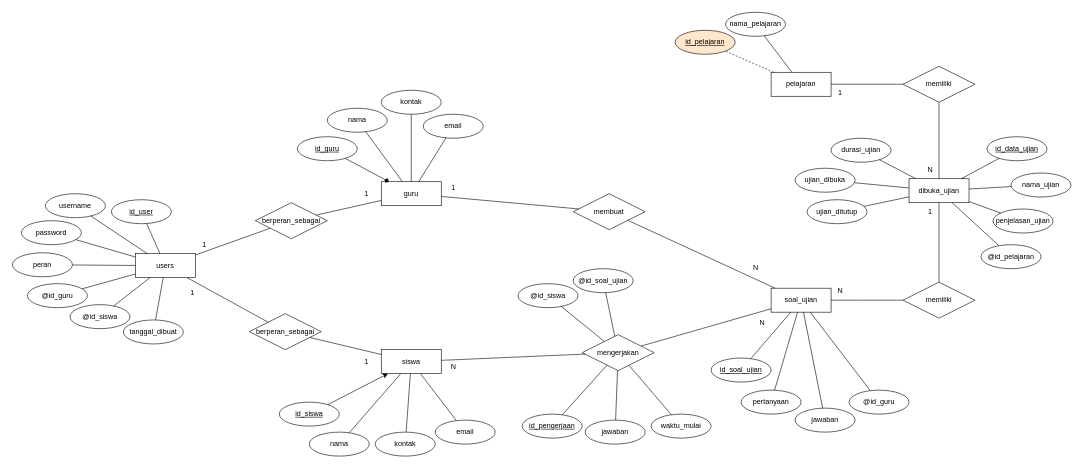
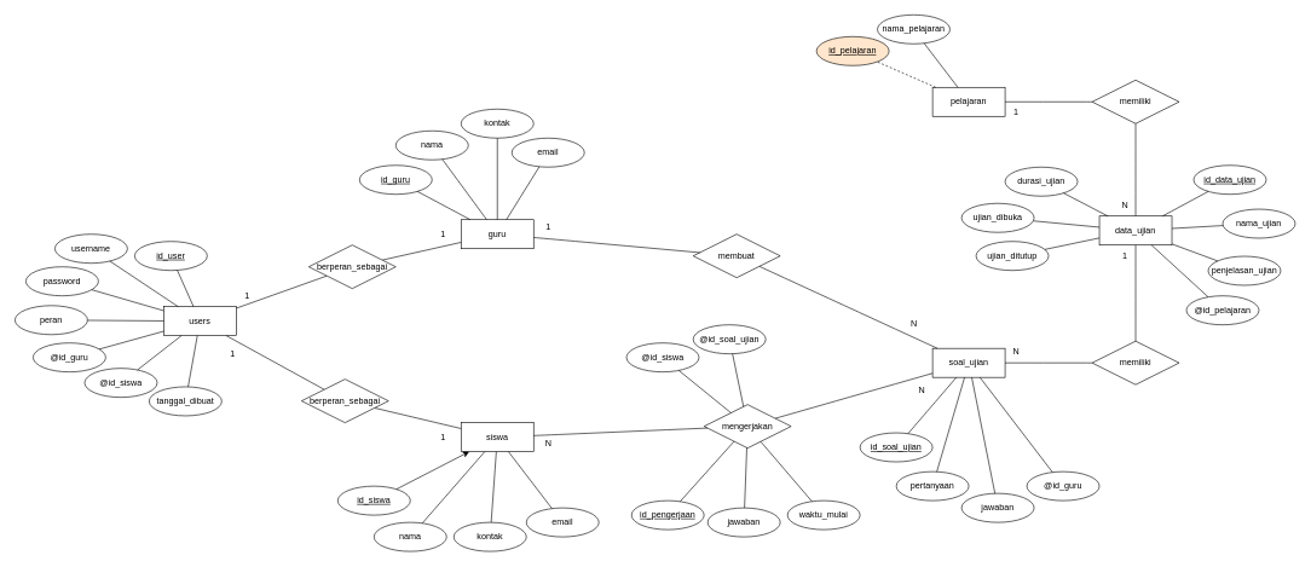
- <mxCell id="12" value="" style="endArrow=diamond;html=1;rounded=0;" parent="1" source="8" target="3" edge="1"><mxGeometry relative="1" as="geometry"><mxPoint x="675" y="392.5" as="sourcePoint" /><mxPoint x="835" y="392.5" as="targetPoint" /></mxGeometry></mxCell>
+ <mxCell id="12" value="" style="endArrow=none;html=1;rounded=0;" parent="1" source="8" target="3" edge="1"><mxGeometry relative="1" as="geometry"><mxPoint x="675" y="392.5" as="sourcePoint" /><mxPoint x="835" y="392.5" as="targetPoint" /></mxGeometry></mxCell>
- <mxCell id="6" value="dibuka_ujian" style="whiteSpace=wrap;html=1;align=center;" parent="1" vertex="1"><mxGeometry x="1515" y="297.5" width="100" height="40" as="geometry" /></mxCell>
+ <mxCell id="6" value="data_ujian" style="whiteSpace=wrap;html=1;align=center;" parent="1" vertex="1"><mxGeometry x="1515" y="297.5" width="100" height="40" as="geometry" /></mxCell>
- <mxCell id="79" value="penjelasan_ujian" style="ellipse;whiteSpace=wrap;html=1;align=center;" vertex="1" parent="1"><mxGeometry x="1655" y="348" width="100" height="40" as="geometry" /></mxCell>
+ <mxCell id="79" value="penjelasan_ujian" style="ellipse;whiteSpace=wrap;html=1;align=center;" vertex="1" parent="1"><mxGeometry x="1665" y="353" width="100" height="40" as="geometry" /></mxCell>
